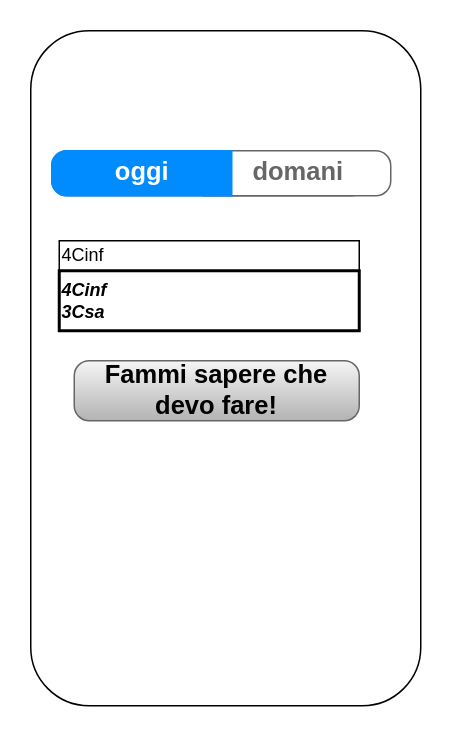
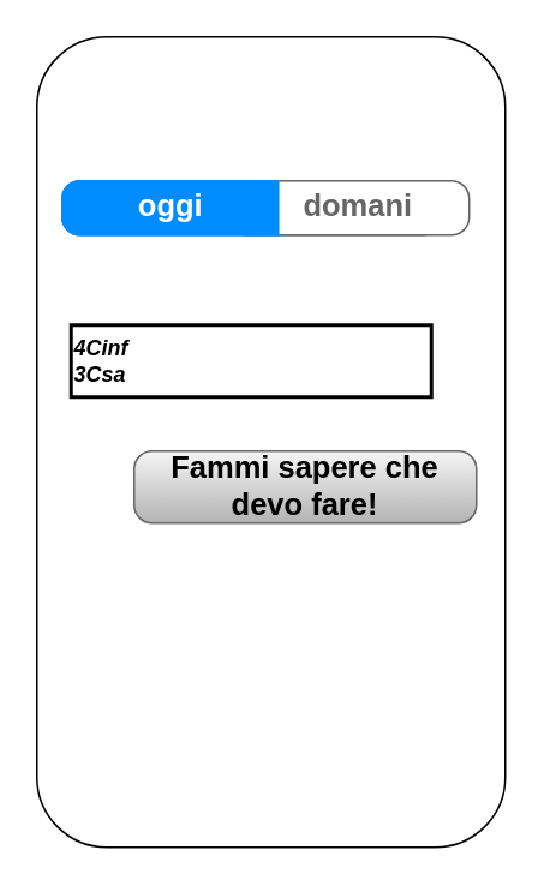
- <mxCell id="6" value="&lt;font style=&quot;vertical-align: inherit&quot;&gt;&lt;font style=&quot;vertical-align: inherit&quot;&gt;4Cinf&lt;/font&gt;&lt;/font&gt;" style="rounded=0;whiteSpace=wrap;html=1;align=left;" vertex="1" parent="1"><mxGeometry x="39" y="160" width="200" height="20" as="geometry" /></mxCell>
- <mxCell id="8" value="Fammi sapere che devo fare!" style="strokeWidth=1;shadow=0;dashed=0;align=center;html=1;shape=mxgraph.mockup.buttons.button;strokeColor=#666666;mainText=;buttonStyle=round;fontSize=17;fontStyle=1;fillColor=#f5f5f5;whiteSpace=wrap;gradientColor=#b3b3b3;" vertex="1" parent="1"><mxGeometry x="49" y="240" width="190" height="40" as="geometry" /></mxCell>
+ <mxCell id="8" value="Fammi sapere che devo fare!" style="strokeWidth=1;shadow=0;dashed=0;align=center;html=1;shape=mxgraph.mockup.buttons.button;strokeColor=#666666;mainText=;buttonStyle=round;fontSize=17;fontStyle=1;fillColor=#f5f5f5;whiteSpace=wrap;gradientColor=#b3b3b3;" vertex="1" parent="1"><mxGeometry x="74" y="250" width="190" height="40" as="geometry" /></mxCell>
